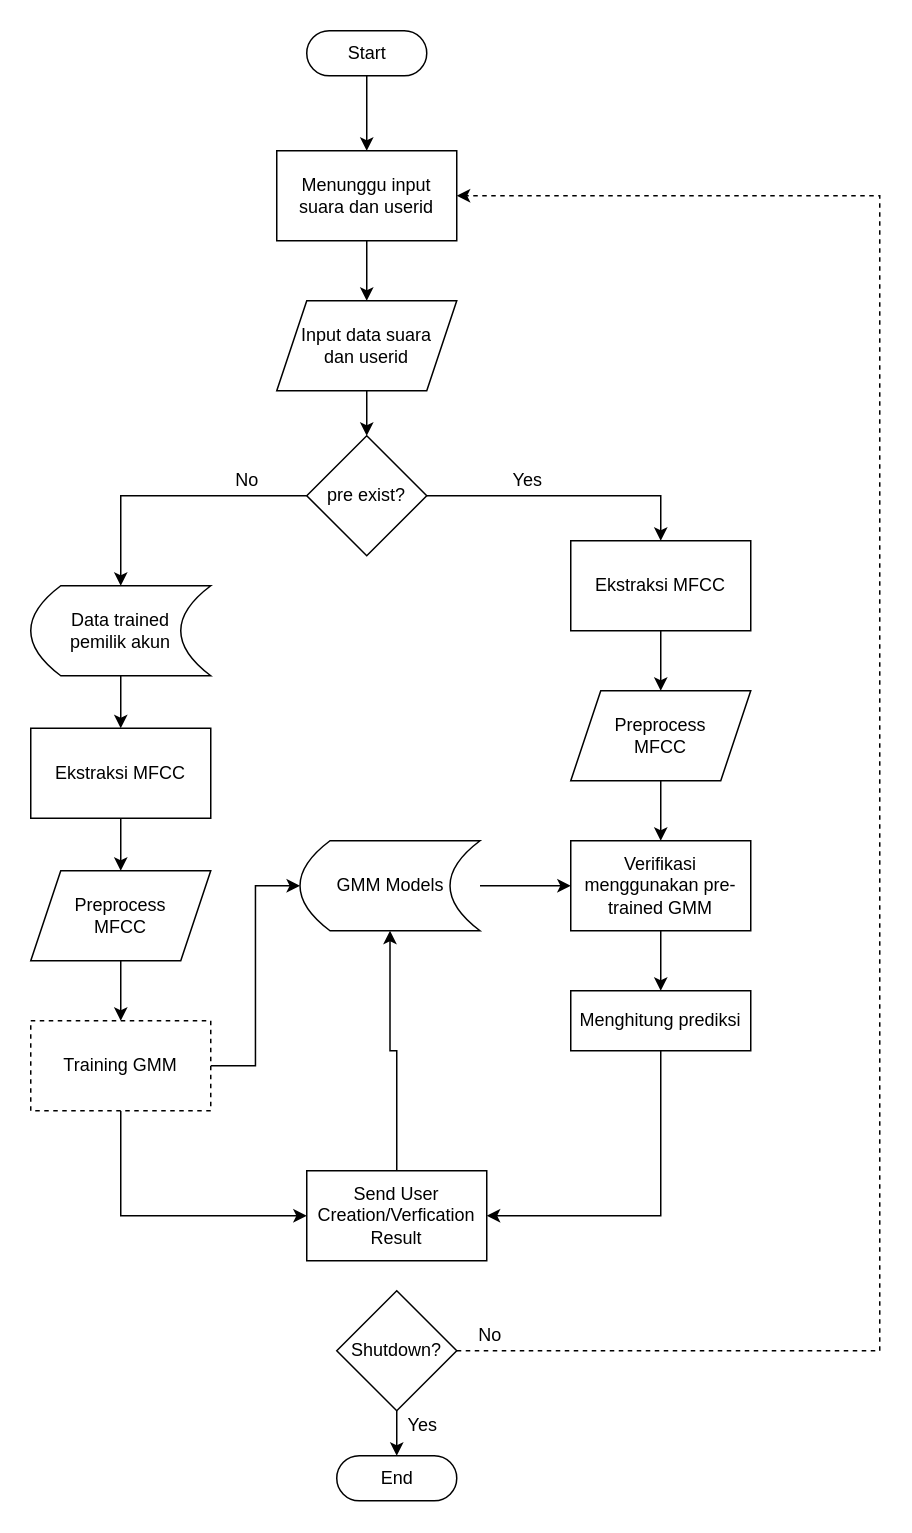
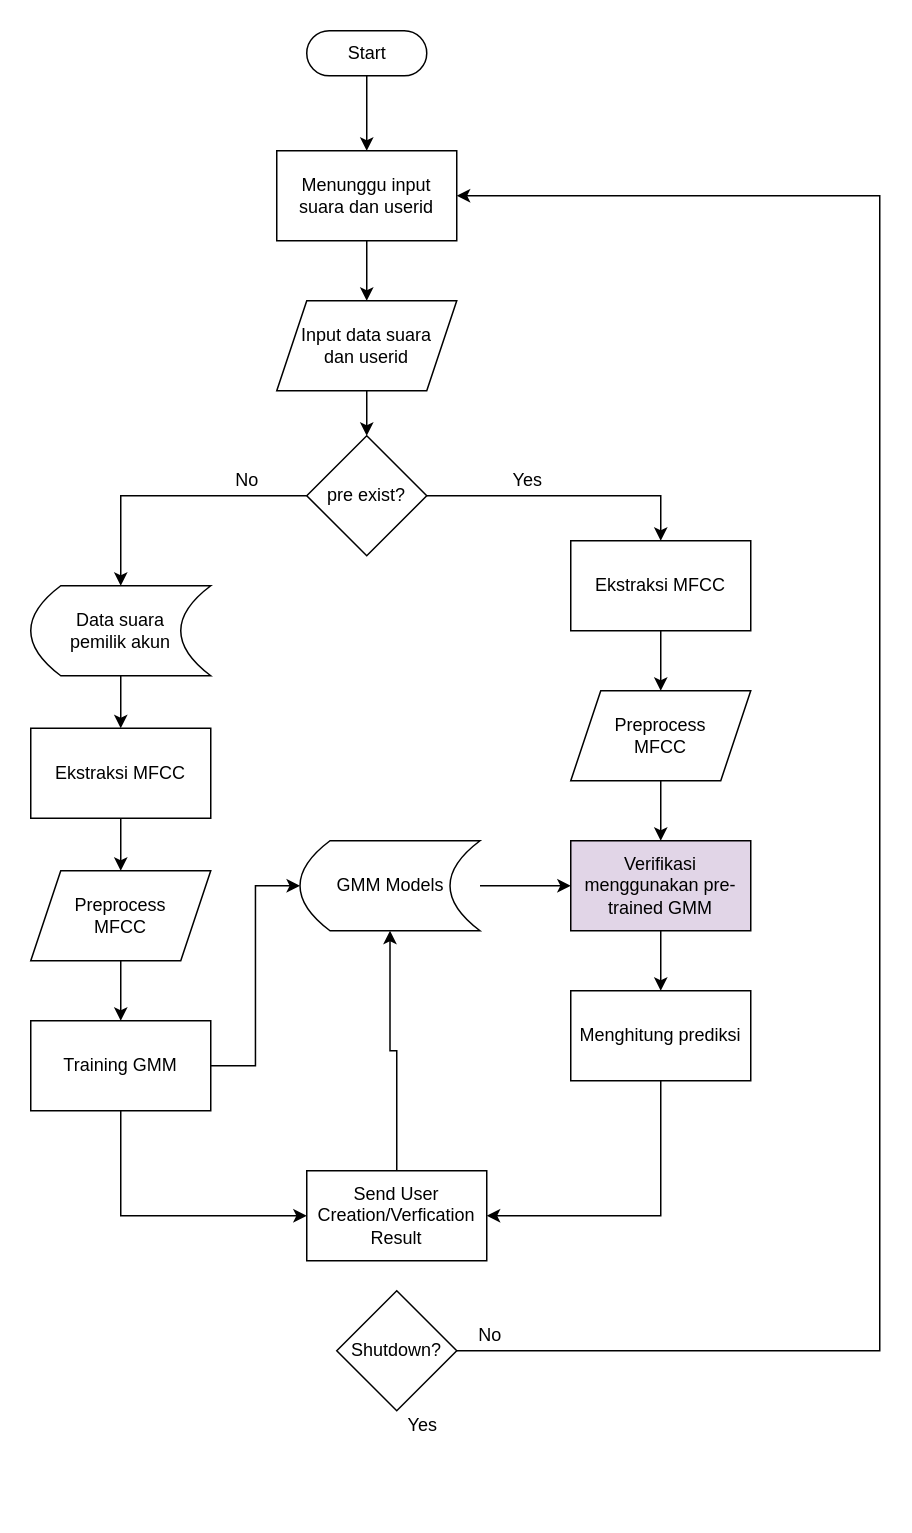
- <mxCell id="11" value="Data trained &lt;br&gt;pemilik akun" style="shape=dataStorage;whiteSpace=wrap;html=1;fixedSize=1;" parent="1" vertex="1"><mxGeometry x="20" y="390" width="120" height="60" as="geometry" /></mxCell>
+ <mxCell id="11" value="Data suara &lt;br&gt;pemilik akun" style="shape=dataStorage;whiteSpace=wrap;html=1;fixedSize=1;" parent="1" vertex="1"><mxGeometry x="20" y="390" width="120" height="60" as="geometry" /></mxCell>
- <mxCell id="31" style="edgeStyle=orthogonalEdgeStyle;rounded=0;orthogonalLoop=1;jettySize=auto;html=1;entryX=1;entryY=0.5;entryDx=0;entryDy=0;exitX=1;exitY=0.5;exitDx=0;exitDy=0;dashed=1;" parent="1" source="32" target="5" edge="1"><mxGeometry relative="1" as="geometry"><Array as="points"><mxPoint x="586" y="900" /><mxPoint x="586" y="130" /></Array></mxGeometry></mxCell>
+ <mxCell id="31" style="edgeStyle=orthogonalEdgeStyle;rounded=0;orthogonalLoop=1;jettySize=auto;html=1;entryX=1;entryY=0.5;entryDx=0;entryDy=0;exitX=1;exitY=0.5;exitDx=0;exitDy=0;" parent="1" source="32" target="5" edge="1"><mxGeometry relative="1" as="geometry"><Array as="points"><mxPoint x="586" y="900" /><mxPoint x="586" y="130" /></Array></mxGeometry></mxCell>
- <mxCell id="25" value="Verifikasi menggunakan pre-trained GMM" style="rounded=0;whiteSpace=wrap;html=1;" parent="1" vertex="1"><mxGeometry x="380" y="560" width="120" height="60" as="geometry" /></mxCell>
+ <mxCell id="25" value="Verifikasi menggunakan pre-trained GMM" style="rounded=0;whiteSpace=wrap;html=1;fillColor=#e1d5e7;" parent="1" vertex="1"><mxGeometry x="380" y="560" width="120" height="60" as="geometry" /></mxCell>
- <mxCell id="27" value="Menghitung prediksi" style="rounded=0;whiteSpace=wrap;html=1;" parent="1" vertex="1"><mxGeometry x="380" y="660" width="120" height="40" as="geometry" /></mxCell>
+ <mxCell id="27" value="Menghitung prediksi" style="rounded=0;whiteSpace=wrap;html=1;" parent="1" vertex="1"><mxGeometry x="380" y="660" width="120" height="60" as="geometry" /></mxCell>
- <mxCell id="16" value="Training GMM" style="rounded=0;whiteSpace=wrap;html=1;dashed=1;" parent="1" vertex="1"><mxGeometry x="20" y="680" width="120" height="60" as="geometry" /></mxCell>
+ <mxCell id="16" value="Training GMM" style="rounded=0;whiteSpace=wrap;html=1;" parent="1" vertex="1"><mxGeometry x="20" y="680" width="120" height="60" as="geometry" /></mxCell>
- <mxCell id="30" style="edgeStyle=orthogonalEdgeStyle;rounded=0;orthogonalLoop=1;jettySize=auto;html=1;entryX=0.5;entryY=0.5;entryDx=0;entryDy=-15;entryPerimeter=0;" parent="1" source="32" target="33" edge="1"><mxGeometry relative="1" as="geometry" /></mxCell>
- <mxCell id="33" value="End" style="html=1;dashed=0;whitespace=wrap;shape=mxgraph.dfd.start" parent="1" vertex="1"><mxGeometry x="224" y="970" width="80" height="30" as="geometry" /></mxCell>
